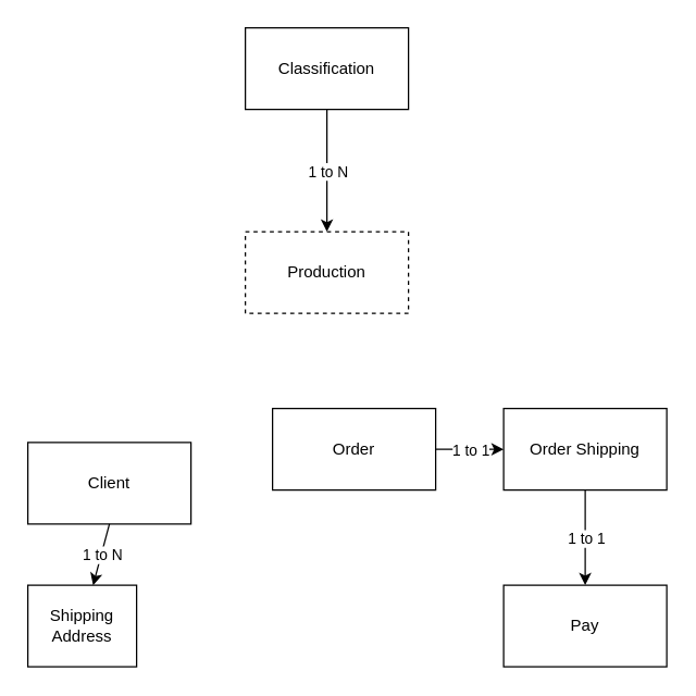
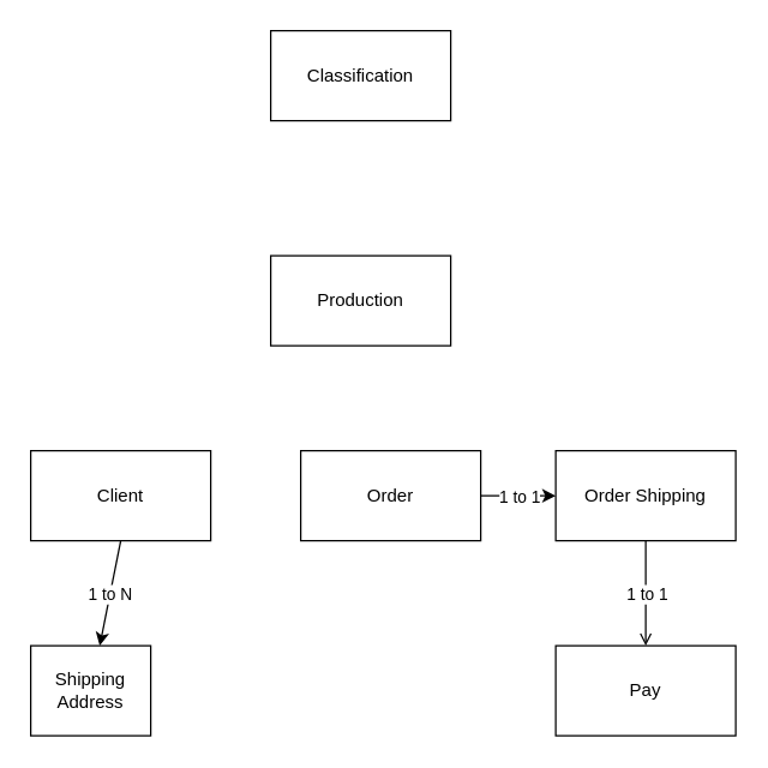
- <mxCell id="11" value="" style="endArrow=classic;html=1;rounded=0;entryX=0.5;entryY=0;entryDx=0;entryDy=0;exitX=0.5;exitY=1;exitDx=0;exitDy=0;" edge="1" parent="1" source="5" target="4"><mxGeometry relative="1" as="geometry"><mxPoint x="180" y="100" as="sourcePoint" /><mxPoint x="310" y="280" as="targetPoint" /></mxGeometry></mxCell>
- <mxCell id="12" value="1 to N" style="edgeLabel;resizable=0;html=1;;align=center;verticalAlign=middle;" connectable="0" vertex="1" parent="11"><mxGeometry relative="1" as="geometry" /></mxCell>
- <mxCell id="4" value="Production" style="rounded=0;whiteSpace=wrap;html=1;dashed=1;" parent="1" vertex="1"><mxGeometry x="180" y="170" width="120" height="60" as="geometry" /></mxCell>
+ <mxCell id="4" value="Production" style="rounded=0;whiteSpace=wrap;html=1;" parent="1" vertex="1"><mxGeometry x="180" y="170" width="120" height="60" as="geometry" /></mxCell>
- <mxCell id="2" value="Client" style="rounded=0;whiteSpace=wrap;html=1;" parent="1" vertex="1"><mxGeometry x="20" y="325" width="120" height="60" as="geometry" /></mxCell>
+ <mxCell id="2" value="Client" style="rounded=0;whiteSpace=wrap;html=1;" parent="1" vertex="1"><mxGeometry x="20" y="300" width="120" height="60" as="geometry" /></mxCell>
- <mxCell id="15" value="" style="endArrow=classic;html=1;rounded=0;entryX=0.5;entryY=0;entryDx=0;entryDy=0;exitX=0.5;exitY=1;exitDx=0;exitDy=0;" edge="1" parent="1" source="7" target="6"><mxGeometry relative="1" as="geometry"><mxPoint x="170" y="410" as="sourcePoint" /><mxPoint x="270" y="410" as="targetPoint" /></mxGeometry></mxCell>
+ <mxCell id="15" value="" style="endArrow=open;html=1;rounded=0;entryX=0.5;entryY=0;entryDx=0;entryDy=0;exitX=0.5;exitY=1;exitDx=0;exitDy=0;" edge="1" parent="1" source="7" target="6"><mxGeometry relative="1" as="geometry"><mxPoint x="170" y="410" as="sourcePoint" /><mxPoint x="270" y="410" as="targetPoint" /></mxGeometry></mxCell>
